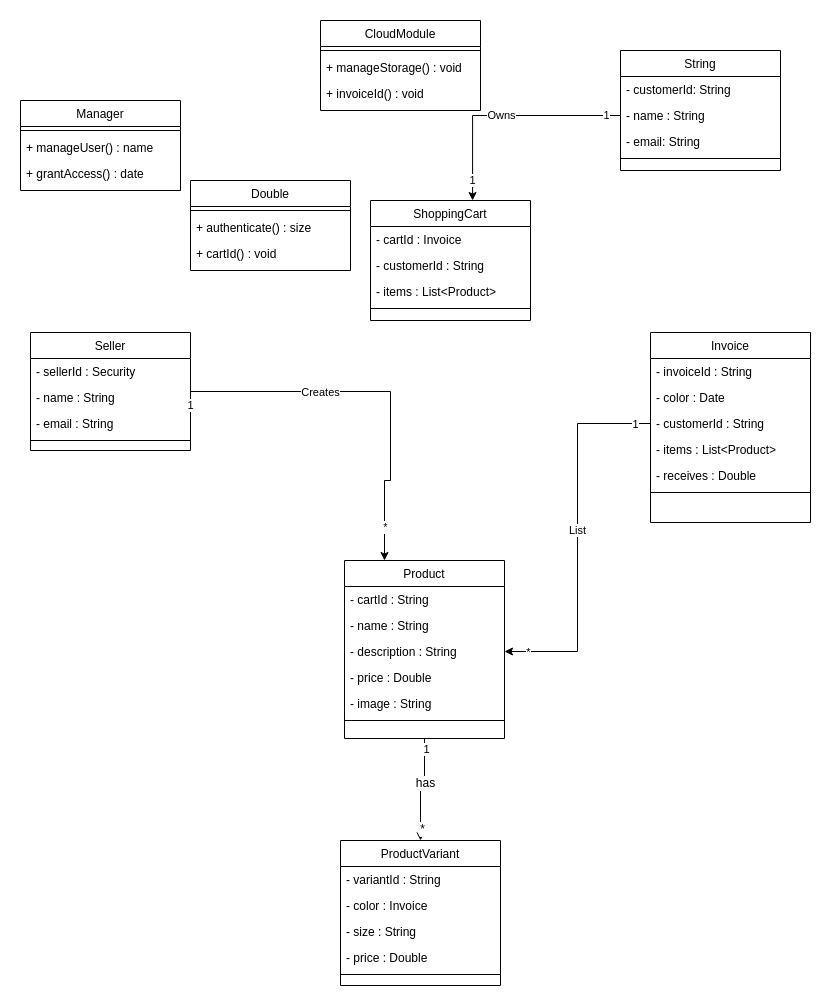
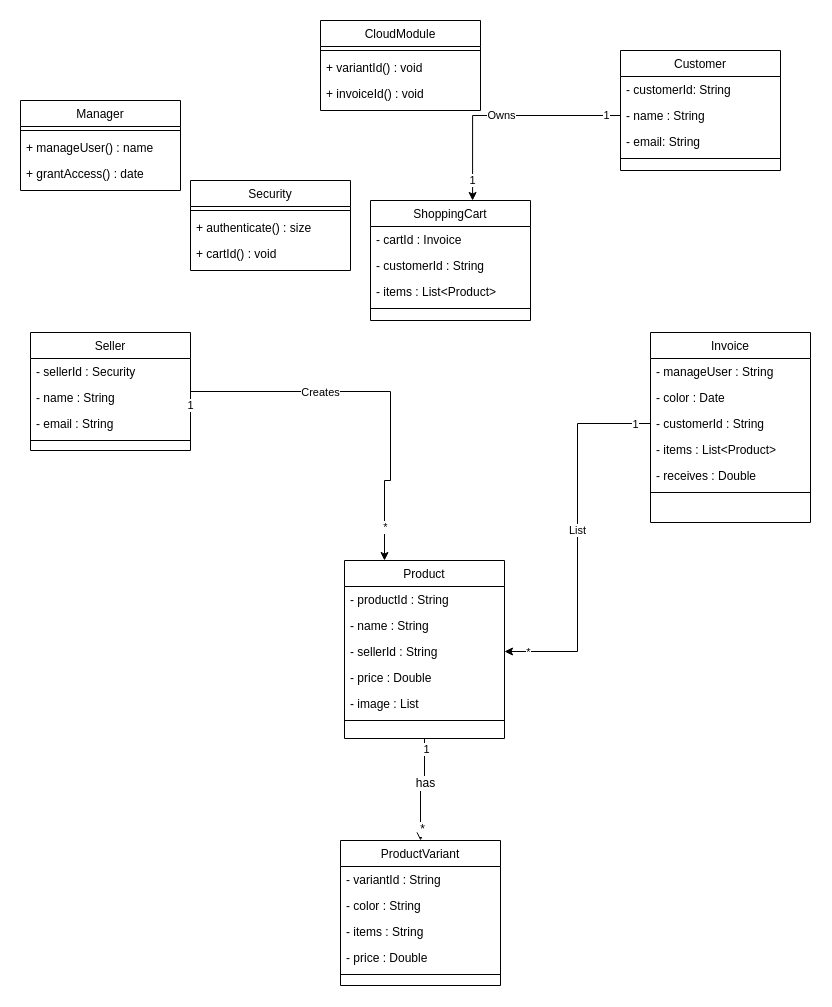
- <mxCell id="24" value="String" style="swimlane;fontStyle=0;align=center;verticalAlign=top;childLayout=stackLayout;horizontal=1;startSize=26;horizontalStack=0;resizeParent=1;resizeLast=0;collapsible=1;marginBottom=0;rounded=0;shadow=0;strokeWidth=1;" parent="1" vertex="1"><mxGeometry x="620" y="50" width="160" height="120" as="geometry"><mxRectangle x="550" y="140" width="160" height="26" as="alternateBounds" /></mxGeometry></mxCell>
+ <mxCell id="24" value="Customer" style="swimlane;fontStyle=0;align=center;verticalAlign=top;childLayout=stackLayout;horizontal=1;startSize=26;horizontalStack=0;resizeParent=1;resizeLast=0;collapsible=1;marginBottom=0;rounded=0;shadow=0;strokeWidth=1;" parent="1" vertex="1"><mxGeometry x="620" y="50" width="160" height="120" as="geometry"><mxRectangle x="550" y="140" width="160" height="26" as="alternateBounds" /></mxGeometry></mxCell>
- <mxCell id="31" value="+ manageStorage() : void" style="text;align=left;verticalAlign=top;spacingLeft=4;spacingRight=4;overflow=hidden;rotatable=0;points=[[0,0.5],[1,0.5]];portConstraint=eastwest;" vertex="1" parent="29"><mxGeometry y="34" width="160" height="26" as="geometry" /></mxCell>
+ <mxCell id="31" value="+ variantId() : void" style="text;align=left;verticalAlign=top;spacingLeft=4;spacingRight=4;overflow=hidden;rotatable=0;points=[[0,0.5],[1,0.5]];portConstraint=eastwest;" vertex="1" parent="29"><mxGeometry y="34" width="160" height="26" as="geometry" /></mxCell>
- <mxCell id="43" value="Double" style="swimlane;fontStyle=0;align=center;verticalAlign=top;childLayout=stackLayout;horizontal=1;startSize=26;horizontalStack=0;resizeParent=1;resizeLast=0;collapsible=1;marginBottom=0;rounded=0;shadow=0;strokeWidth=1;" vertex="1" parent="1"><mxGeometry x="190" y="180" width="160" height="90" as="geometry"><mxRectangle x="230" y="140" width="160" height="26" as="alternateBounds" /></mxGeometry></mxCell>
+ <mxCell id="43" value="Security" style="swimlane;fontStyle=0;align=center;verticalAlign=top;childLayout=stackLayout;horizontal=1;startSize=26;horizontalStack=0;resizeParent=1;resizeLast=0;collapsible=1;marginBottom=0;rounded=0;shadow=0;strokeWidth=1;" vertex="1" parent="1"><mxGeometry x="190" y="180" width="160" height="90" as="geometry"><mxRectangle x="230" y="140" width="160" height="26" as="alternateBounds" /></mxGeometry></mxCell>
- <mxCell id="18" value="- invoiceId : String" style="text;align=left;verticalAlign=top;spacingLeft=4;spacingRight=4;overflow=hidden;rotatable=0;points=[[0,0.5],[1,0.5]];portConstraint=eastwest;" parent="17" vertex="1"><mxGeometry y="26" width="160" height="26" as="geometry" /></mxCell>
+ <mxCell id="18" value="- manageUser : String" style="text;align=left;verticalAlign=top;spacingLeft=4;spacingRight=4;overflow=hidden;rotatable=0;points=[[0,0.5],[1,0.5]];portConstraint=eastwest;" parent="17" vertex="1"><mxGeometry y="26" width="160" height="26" as="geometry" /></mxCell>
- <mxCell id="11" value="- cartId : String" style="text;align=left;verticalAlign=top;spacingLeft=4;spacingRight=4;overflow=hidden;rotatable=0;points=[[0,0.5],[1,0.5]];portConstraint=eastwest;" parent="10" vertex="1"><mxGeometry y="26" width="160" height="26" as="geometry" /></mxCell>
+ <mxCell id="11" value="- productId : String" style="text;align=left;verticalAlign=top;spacingLeft=4;spacingRight=4;overflow=hidden;rotatable=0;points=[[0,0.5],[1,0.5]];portConstraint=eastwest;" parent="10" vertex="1"><mxGeometry y="26" width="160" height="26" as="geometry" /></mxCell>
- <mxCell id="13" value="- description : String" style="text;align=left;verticalAlign=top;spacingLeft=4;spacingRight=4;overflow=hidden;rotatable=0;points=[[0,0.5],[1,0.5]];portConstraint=eastwest;" parent="10" vertex="1"><mxGeometry y="78" width="160" height="26" as="geometry" /></mxCell>
+ <mxCell id="13" value="- sellerId : String" style="text;align=left;verticalAlign=top;spacingLeft=4;spacingRight=4;overflow=hidden;rotatable=0;points=[[0,0.5],[1,0.5]];portConstraint=eastwest;" parent="10" vertex="1"><mxGeometry y="78" width="160" height="26" as="geometry" /></mxCell>
- <mxCell id="15" value="- image : String" style="text;align=left;verticalAlign=top;spacingLeft=4;spacingRight=4;overflow=hidden;rotatable=0;points=[[0,0.5],[1,0.5]];portConstraint=eastwest;rounded=0;shadow=0;html=0;" parent="10" vertex="1"><mxGeometry y="130" width="160" height="26" as="geometry" /></mxCell>
+ <mxCell id="15" value="- image : List" style="text;align=left;verticalAlign=top;spacingLeft=4;spacingRight=4;overflow=hidden;rotatable=0;points=[[0,0.5],[1,0.5]];portConstraint=eastwest;rounded=0;shadow=0;html=0;" parent="10" vertex="1"><mxGeometry y="130" width="160" height="26" as="geometry" /></mxCell>
- <mxCell id="49" value="- color : Invoice" style="text;align=left;verticalAlign=top;spacingLeft=4;spacingRight=4;overflow=hidden;rotatable=0;points=[[0,0.5],[1,0.5]];portConstraint=eastwest;rounded=0;shadow=0;html=0;" vertex="1" parent="47"><mxGeometry y="52" width="160" height="26" as="geometry" /></mxCell>
+ <mxCell id="49" value="- color : String" style="text;align=left;verticalAlign=top;spacingLeft=4;spacingRight=4;overflow=hidden;rotatable=0;points=[[0,0.5],[1,0.5]];portConstraint=eastwest;rounded=0;shadow=0;html=0;" vertex="1" parent="47"><mxGeometry y="52" width="160" height="26" as="geometry" /></mxCell>
- <mxCell id="50" value="- size : String" style="text;align=left;verticalAlign=top;spacingLeft=4;spacingRight=4;overflow=hidden;rotatable=0;points=[[0,0.5],[1,0.5]];portConstraint=eastwest;" vertex="1" parent="47"><mxGeometry y="78" width="160" height="26" as="geometry" /></mxCell>
+ <mxCell id="50" value="- items : String" style="text;align=left;verticalAlign=top;spacingLeft=4;spacingRight=4;overflow=hidden;rotatable=0;points=[[0,0.5],[1,0.5]];portConstraint=eastwest;" vertex="1" parent="47"><mxGeometry y="78" width="160" height="26" as="geometry" /></mxCell>
